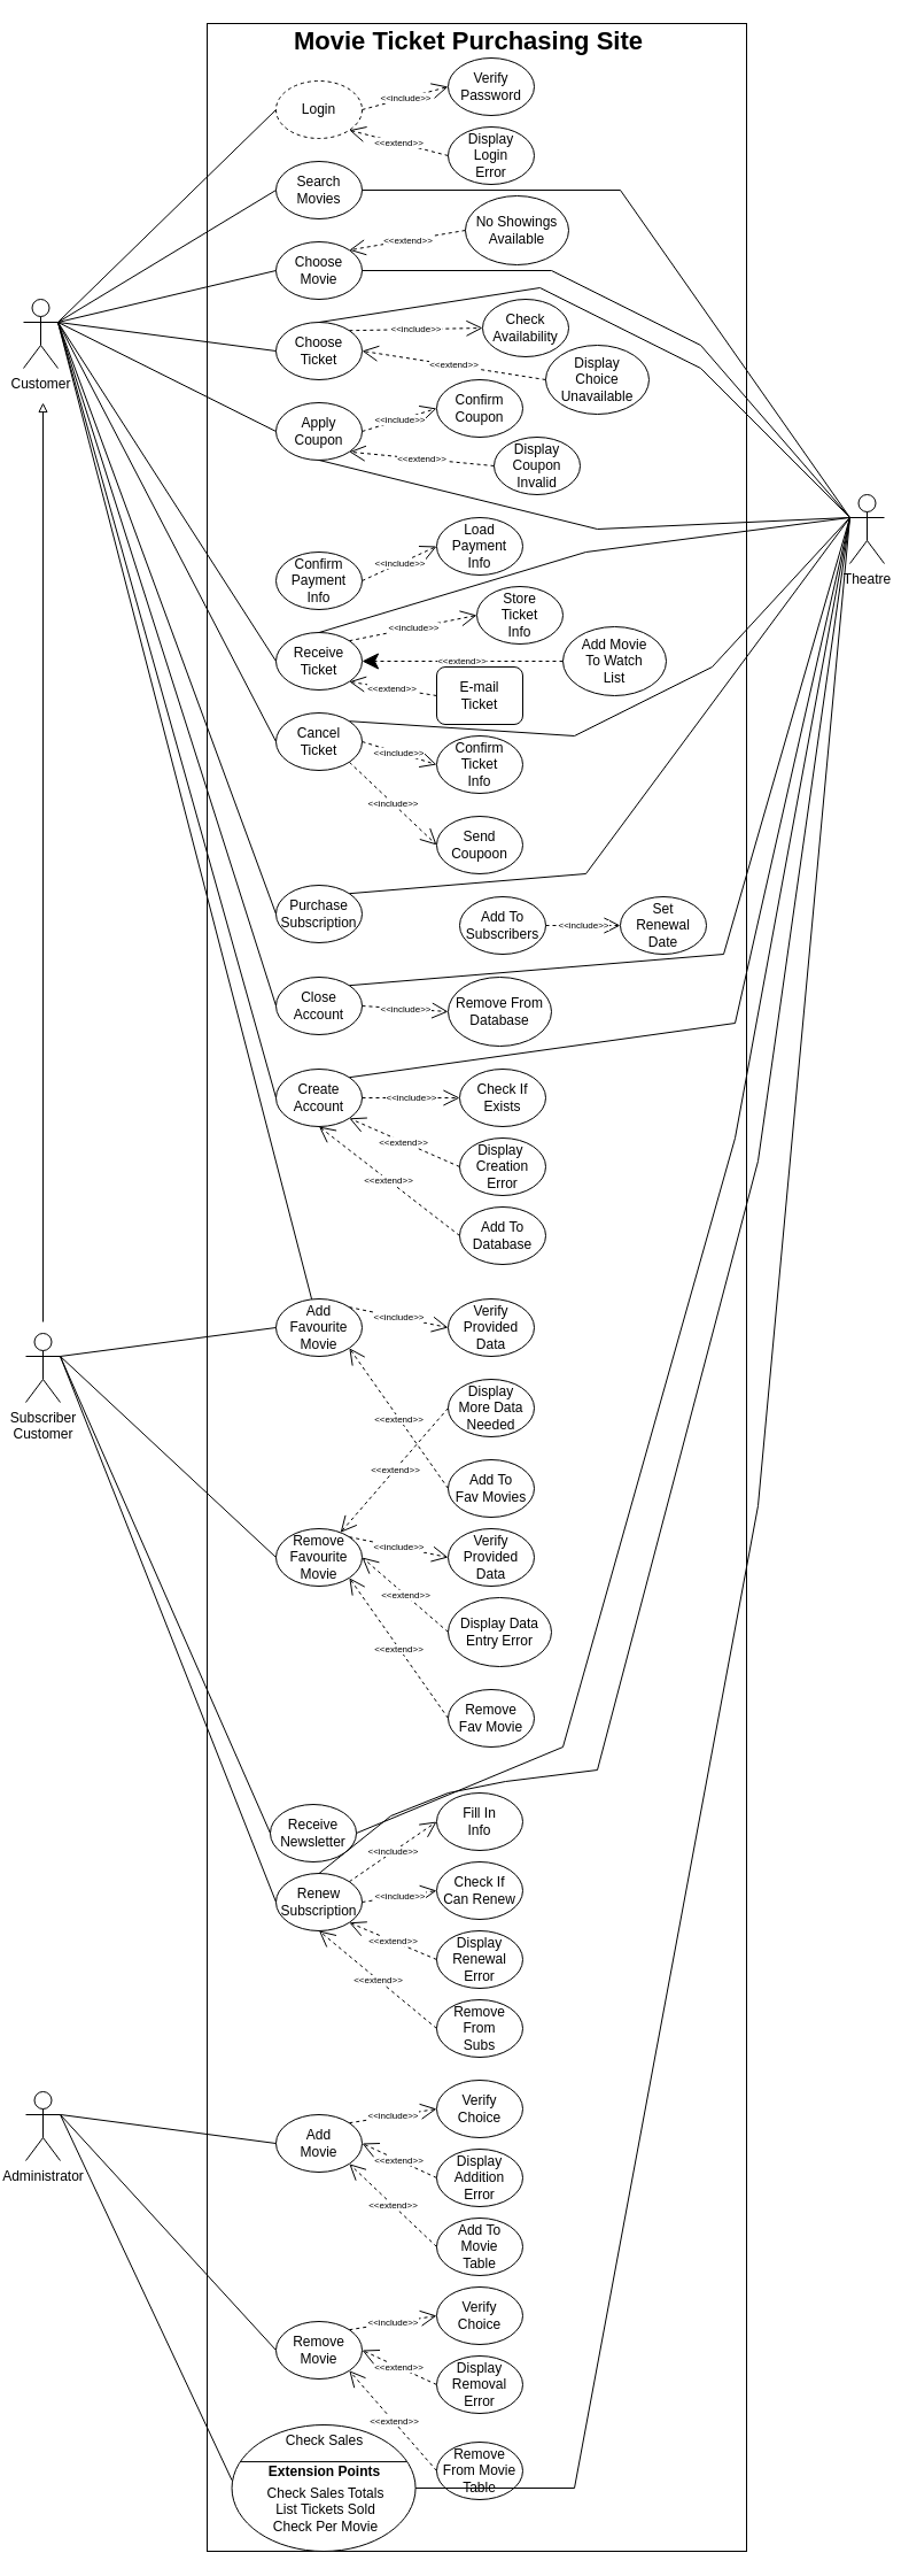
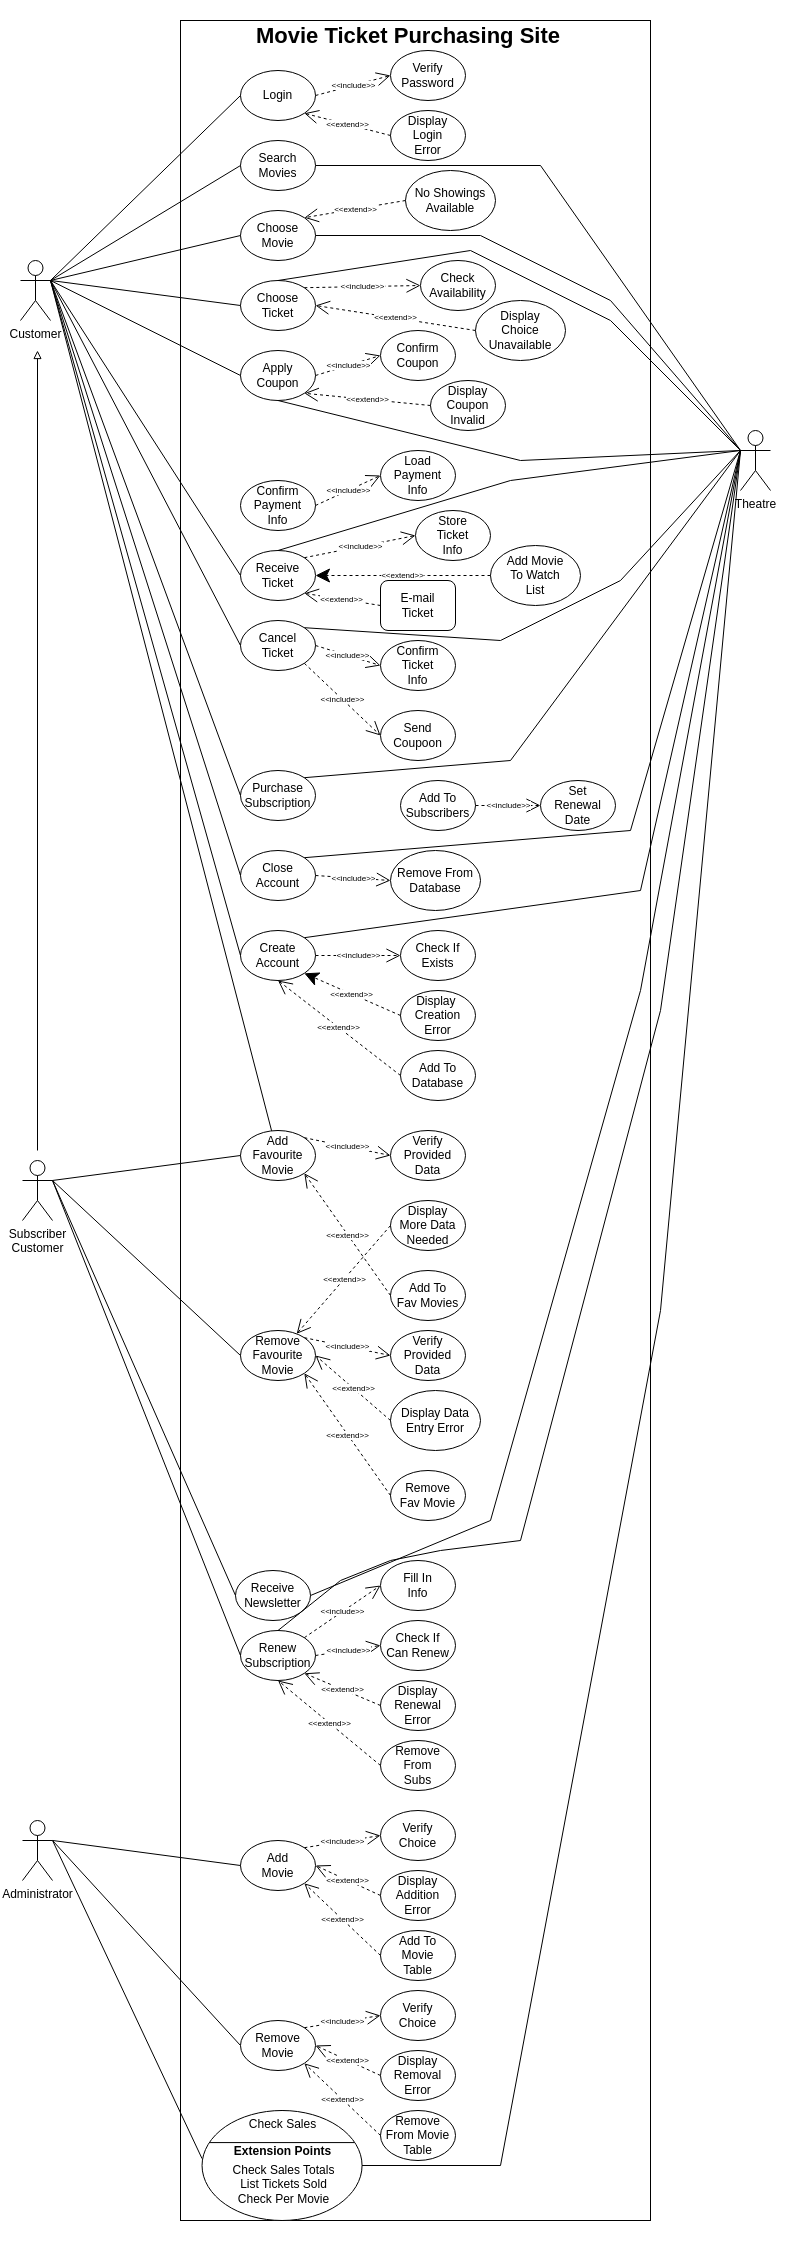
- <mxCell id="3" value="Login" style="ellipse;whiteSpace=wrap;html=1;dashed=1;" vertex="1" parent="1"><mxGeometry x="240" y="70" width="75" height="50" as="geometry" /></mxCell>
+ <mxCell id="3" value="Login" style="ellipse;whiteSpace=wrap;html=1;" vertex="1" parent="1"><mxGeometry x="240" y="70" width="75" height="50" as="geometry" /></mxCell>
- <mxCell id="65" value="&amp;lt;&amp;lt;extend&amp;gt;&amp;gt;" style="endArrow=open;endSize=12;dashed=1;html=1;rounded=0;fontFamily=Helvetica;fontSize=8;exitX=0;exitY=0.5;exitDx=0;exitDy=0;entryX=1;entryY=1;entryDx=0;entryDy=0;" edge="1" parent="1" source="64" target="61"><mxGeometry width="160" relative="1" as="geometry"><mxPoint x="356" y="1012" as="sourcePoint" /><mxPoint x="280" y="1000" as="targetPoint" /></mxGeometry></mxCell>
+ <mxCell id="65" value="&amp;lt;&amp;lt;extend&amp;gt;&amp;gt;" style="endArrow=classic;endSize=12;dashed=1;html=1;rounded=0;fontFamily=Helvetica;fontSize=8;exitX=0;exitY=0.5;exitDx=0;exitDy=0;entryX=1;entryY=1;entryDx=0;entryDy=0;" edge="1" parent="1" source="64" target="61"><mxGeometry width="160" relative="1" as="geometry"><mxPoint x="356" y="1012" as="sourcePoint" /><mxPoint x="280" y="1000" as="targetPoint" /></mxGeometry></mxCell>
- <mxCell id="119" value="Remove&lt;br&gt;From Movie&lt;br&gt;Table" style="ellipse;whiteSpace=wrap;html=1;" vertex="1" parent="1"><mxGeometry x="380" y="2125" width="75" height="50" as="geometry" /></mxCell>
+ <mxCell id="119" value="Remove&lt;br&gt;From Movie&lt;br&gt;Table" style="ellipse;whiteSpace=wrap;html=1;" vertex="1" parent="1"><mxGeometry x="380" y="2110" width="75" height="50" as="geometry" /></mxCell>
